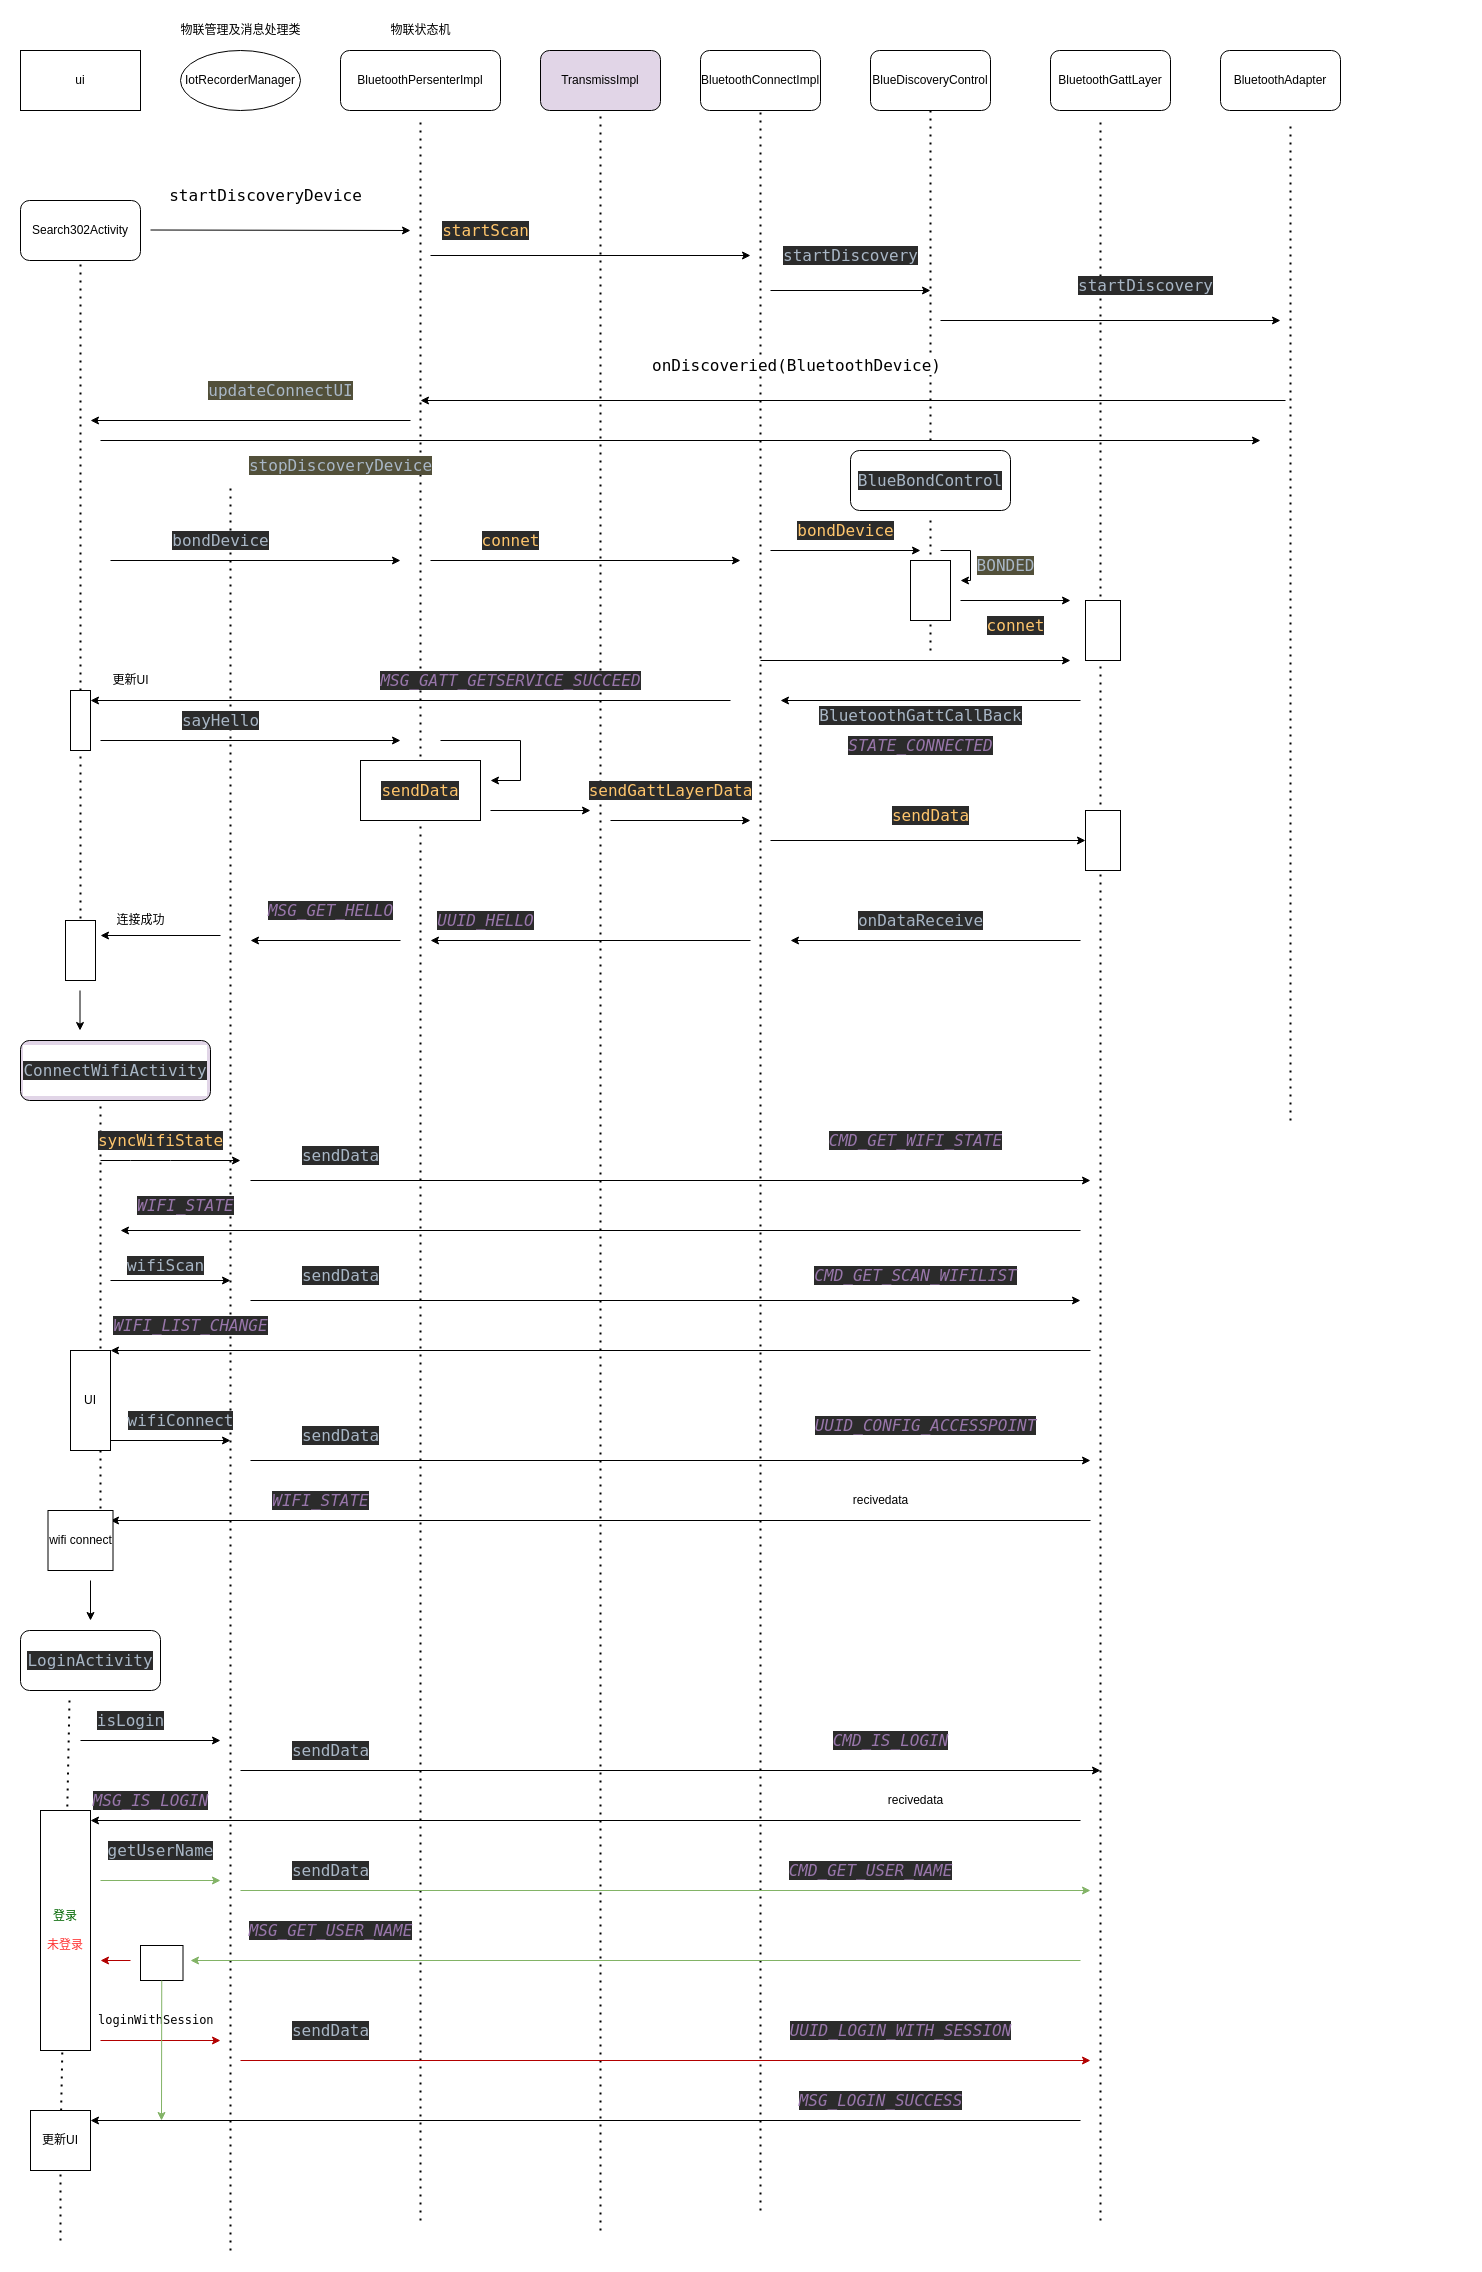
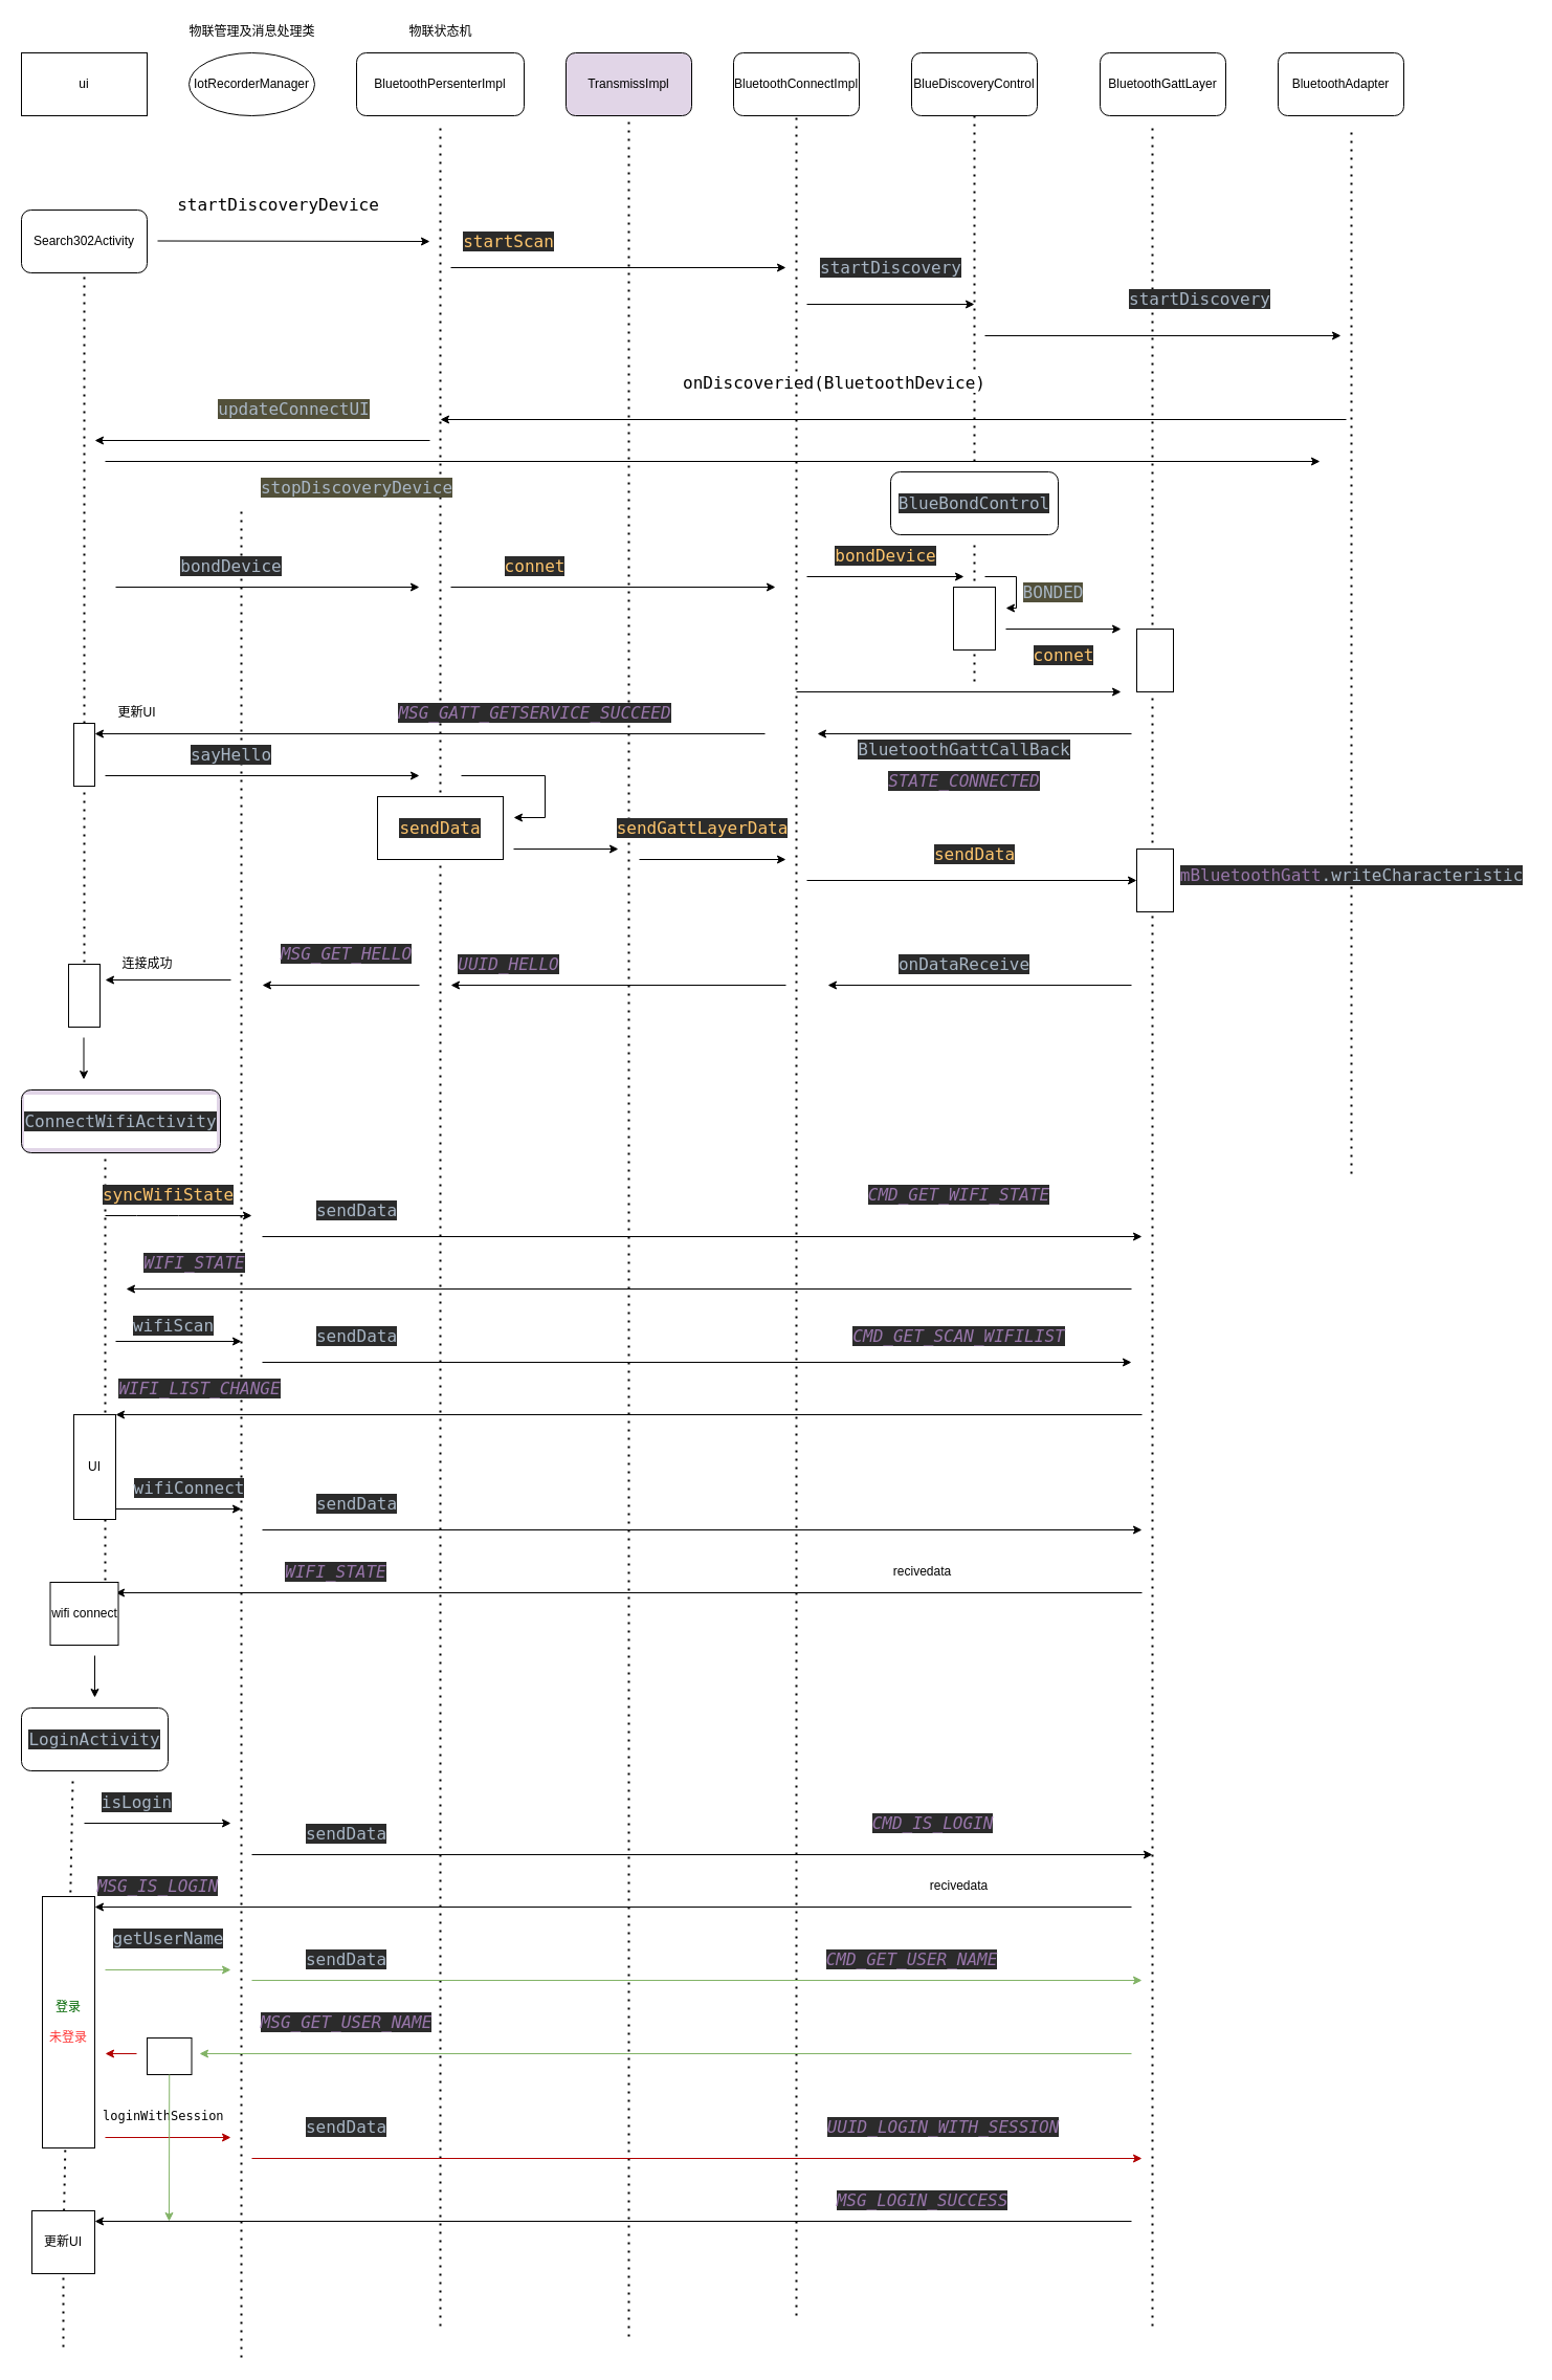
+ <mxCell id="68" value="&lt;pre style=&quot;background-color: #2b2b2b ; color: #a9b7c6 ; font-family: &amp;#34;dejavu sans mono&amp;#34; , monospace ; font-size: 12.0pt&quot;&gt;&lt;span style=&quot;color: #9876aa&quot;&gt;mBluetoothGatt&lt;/span&gt;.writeCharacteristic&lt;/pre&gt;" style="text;html=1;align=center;verticalAlign=middle;resizable=0;points=[];autosize=1;strokeColor=none;fillColor=none;fontColor=#000000;" vertex="1" parent="1"><mxGeometry x="1120" y="810" width="340" height="50" as="geometry" /></mxCell>
- <mxCell id="97" value="&lt;pre style=&quot;background-color: #2b2b2b ; color: #a9b7c6 ; font-family: &amp;#34;dejavu sans mono&amp;#34; , monospace ; font-size: 12.0pt&quot;&gt;&lt;span style=&quot;color: #9876aa ; font-style: italic&quot;&gt;UUID_CONFIG_ACCESSPOINT&lt;/span&gt;&lt;/pre&gt;" style="text;html=1;align=center;verticalAlign=middle;resizable=0;points=[];autosize=1;strokeColor=none;fillColor=none;fontColor=#000000;" vertex="1" parent="1"><mxGeometry x="805" y="1400" width="240" height="50" as="geometry" /></mxCell>
